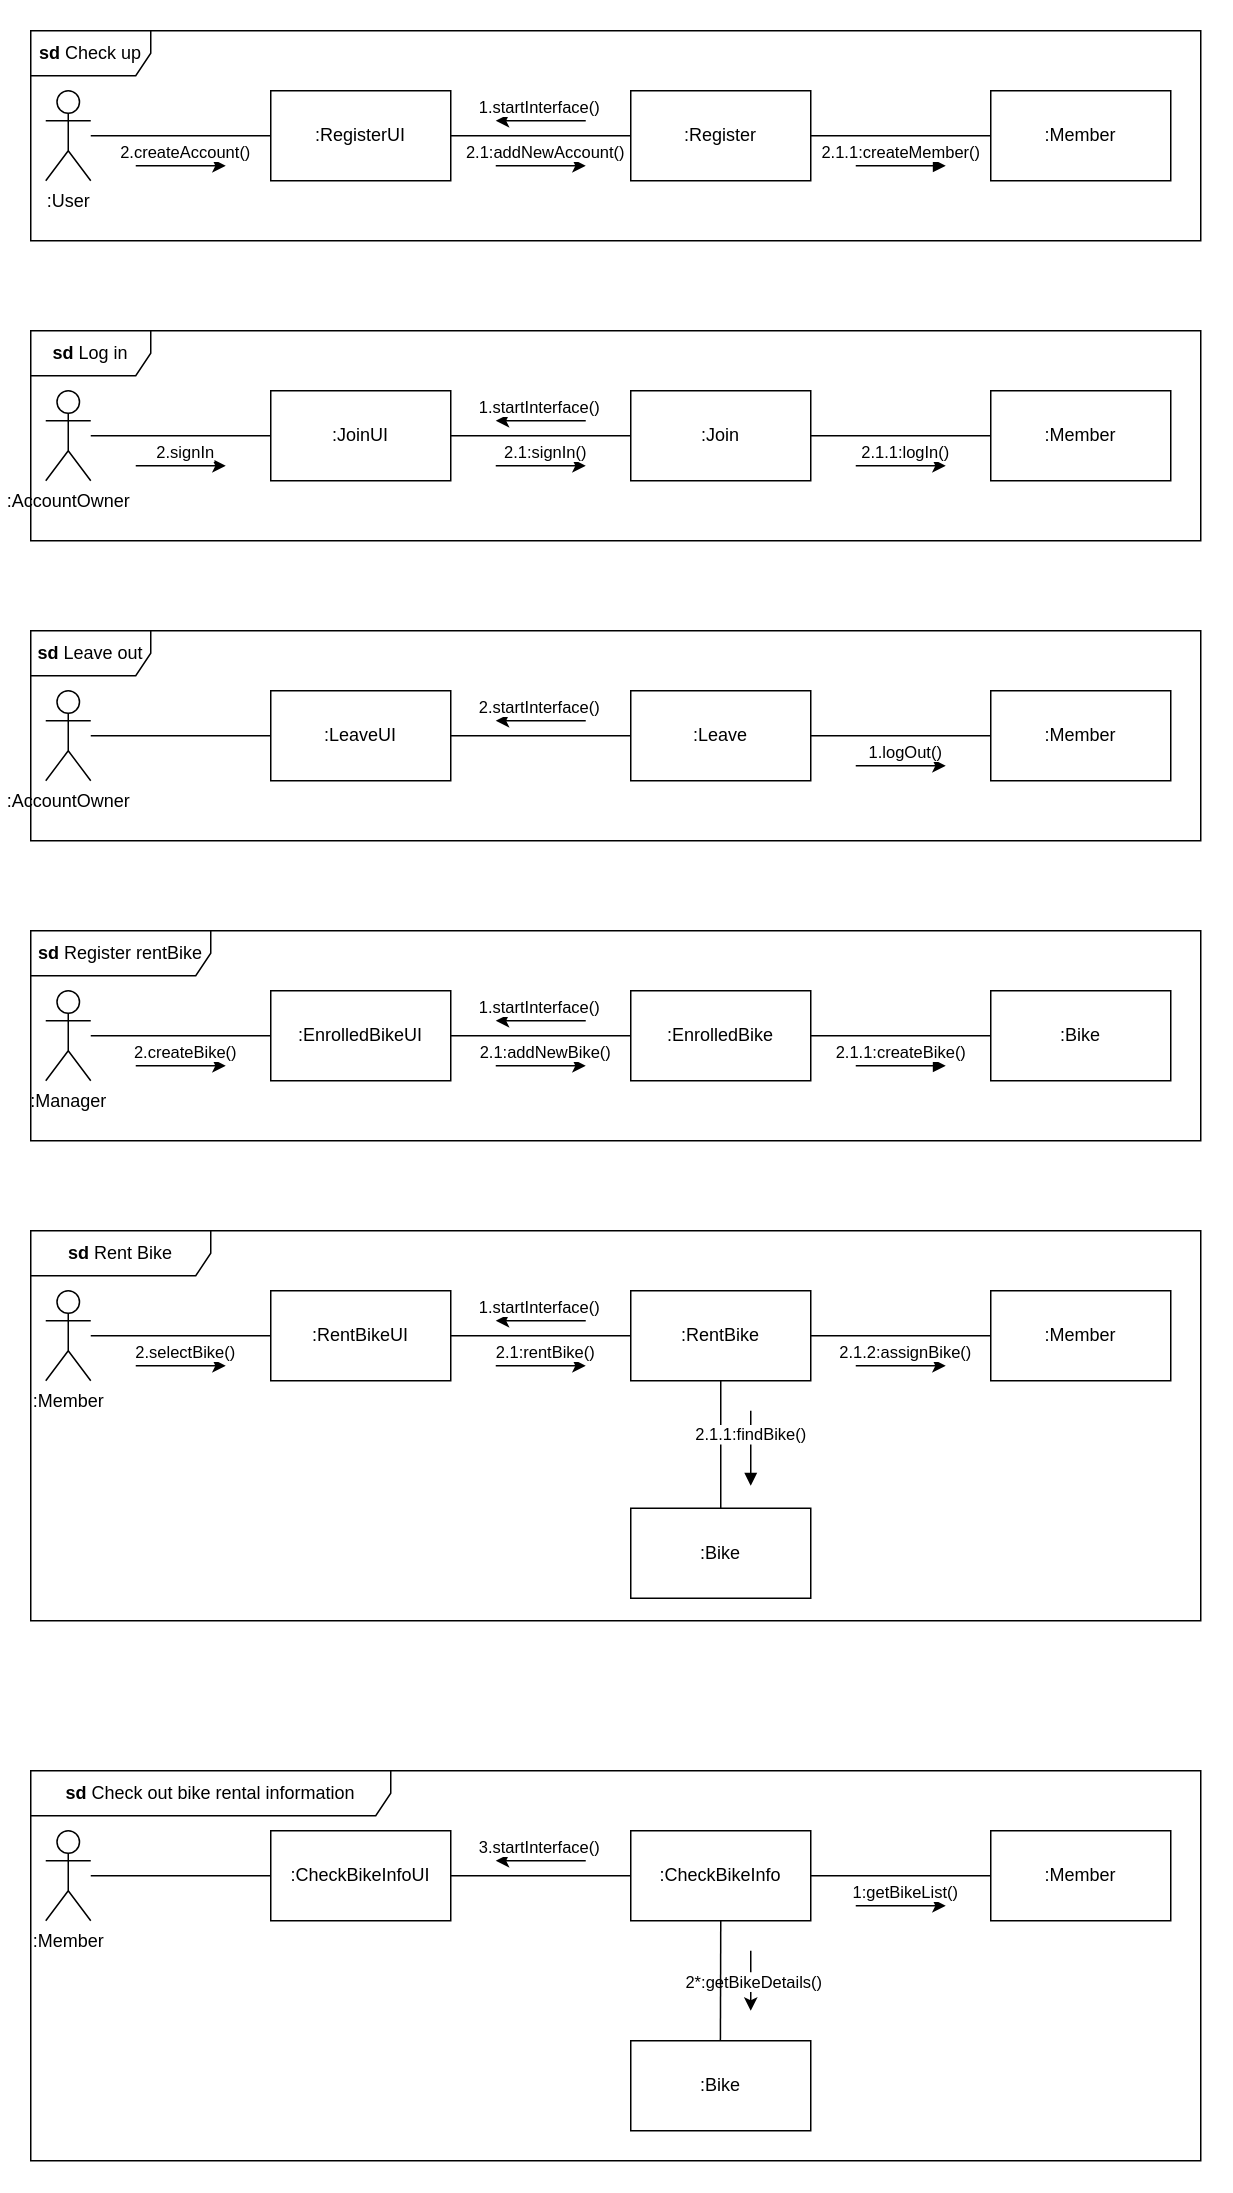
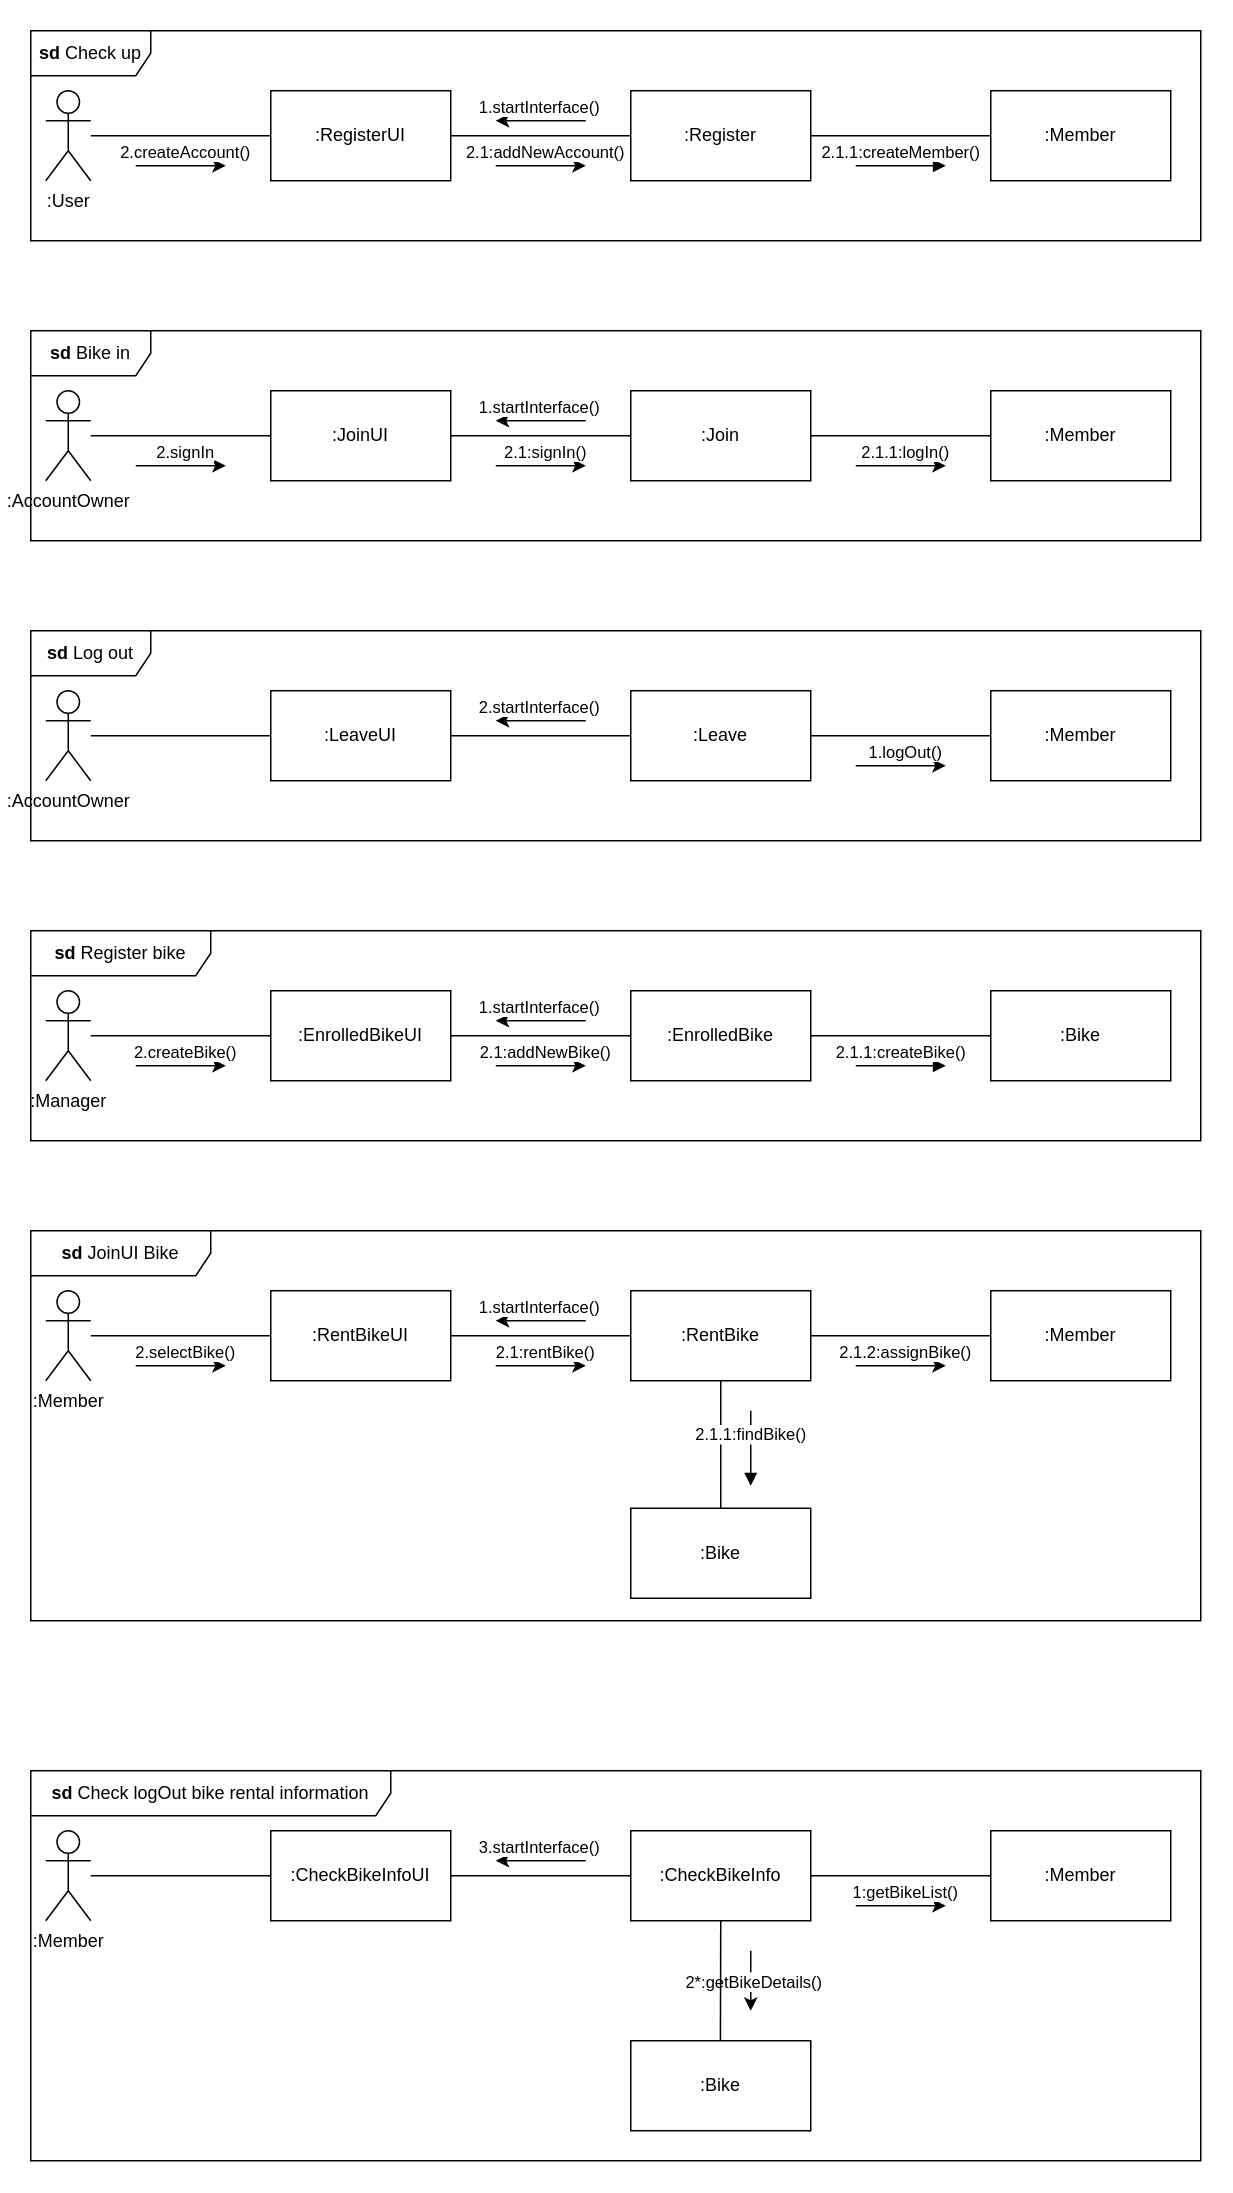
- <mxCell id="29" value="&lt;b&gt;sd&lt;/b&gt;&amp;nbsp;Log in" style="shape=umlFrame;whiteSpace=wrap;html=1;pointerEvents=0;width=80;height=30;" parent="1" vertex="1"><mxGeometry x="20" y="220" width="780" height="140" as="geometry" /></mxCell>
+ <mxCell id="29" value="&lt;b&gt;sd&lt;/b&gt;&amp;nbsp;Bike in" style="shape=umlFrame;whiteSpace=wrap;html=1;pointerEvents=0;width=80;height=30;" parent="1" vertex="1"><mxGeometry x="20" y="220" width="780" height="140" as="geometry" /></mxCell>
- <mxCell id="41" value="&lt;b&gt;sd&lt;/b&gt;&amp;nbsp;Leave out" style="shape=umlFrame;whiteSpace=wrap;html=1;pointerEvents=0;width=80;height=30;" parent="1" vertex="1"><mxGeometry x="20" y="420" width="780" height="140" as="geometry" /></mxCell>
+ <mxCell id="41" value="&lt;b&gt;sd&lt;/b&gt;&amp;nbsp;Log out" style="shape=umlFrame;whiteSpace=wrap;html=1;pointerEvents=0;width=80;height=30;" parent="1" vertex="1"><mxGeometry x="20" y="420" width="780" height="140" as="geometry" /></mxCell>
- <mxCell id="57" value="&lt;b&gt;sd&lt;/b&gt;&amp;nbsp;Register rentBike" style="shape=umlFrame;whiteSpace=wrap;html=1;pointerEvents=0;width=120;height=30;" parent="1" vertex="1"><mxGeometry x="20" y="620" width="780" height="140" as="geometry" /></mxCell>
+ <mxCell id="57" value="&lt;b&gt;sd&lt;/b&gt;&amp;nbsp;Register bike" style="shape=umlFrame;whiteSpace=wrap;html=1;pointerEvents=0;width=120;height=30;" parent="1" vertex="1"><mxGeometry x="20" y="620" width="780" height="140" as="geometry" /></mxCell>
- <mxCell id="72" value="&lt;b&gt;sd&lt;/b&gt;&amp;nbsp;Rent Bike" style="shape=umlFrame;whiteSpace=wrap;html=1;pointerEvents=0;width=120;height=30;" parent="1" vertex="1"><mxGeometry x="20" y="820" width="780" height="260" as="geometry" /></mxCell>
+ <mxCell id="72" value="&lt;b&gt;sd&lt;/b&gt;&amp;nbsp;JoinUI Bike" style="shape=umlFrame;whiteSpace=wrap;html=1;pointerEvents=0;width=120;height=30;" parent="1" vertex="1"><mxGeometry x="20" y="820" width="780" height="260" as="geometry" /></mxCell>
- <mxCell id="85" value="&lt;b&gt;sd&lt;/b&gt;&amp;nbsp;Check out bike rental information" style="shape=umlFrame;whiteSpace=wrap;html=1;pointerEvents=0;width=240;height=30;" parent="1" vertex="1"><mxGeometry x="20" y="1180" width="780" height="260" as="geometry" /></mxCell>
+ <mxCell id="85" value="&lt;b&gt;sd&lt;/b&gt;&amp;nbsp;Check logOut bike rental information" style="shape=umlFrame;whiteSpace=wrap;html=1;pointerEvents=0;width=240;height=30;" parent="1" vertex="1"><mxGeometry x="20" y="1180" width="780" height="260" as="geometry" /></mxCell>
